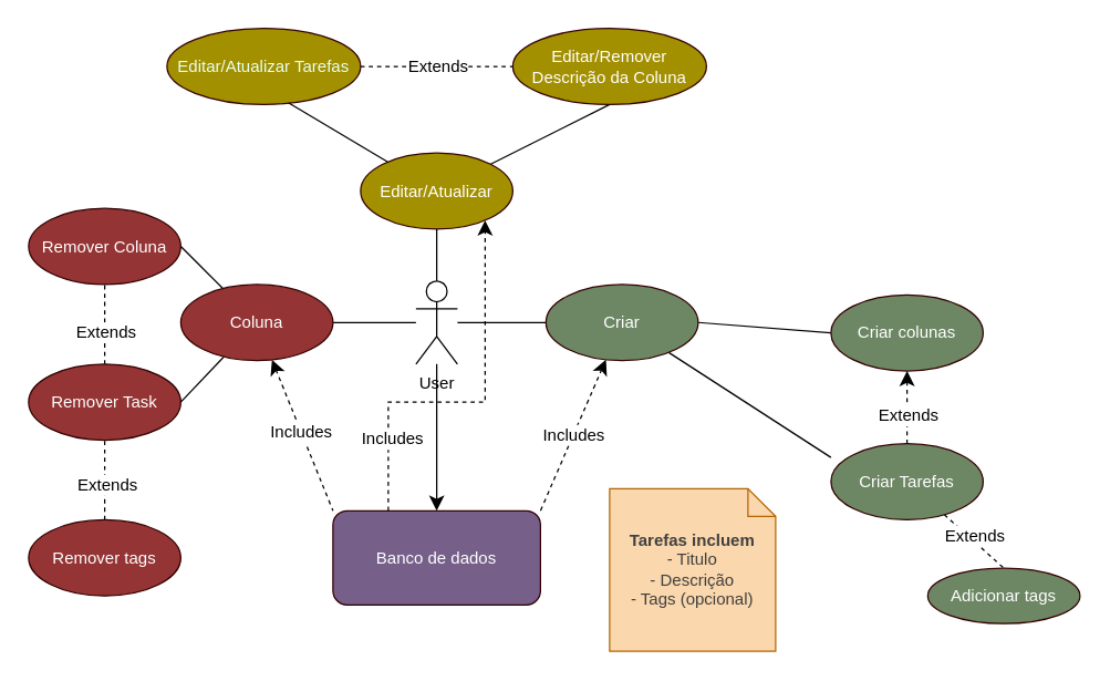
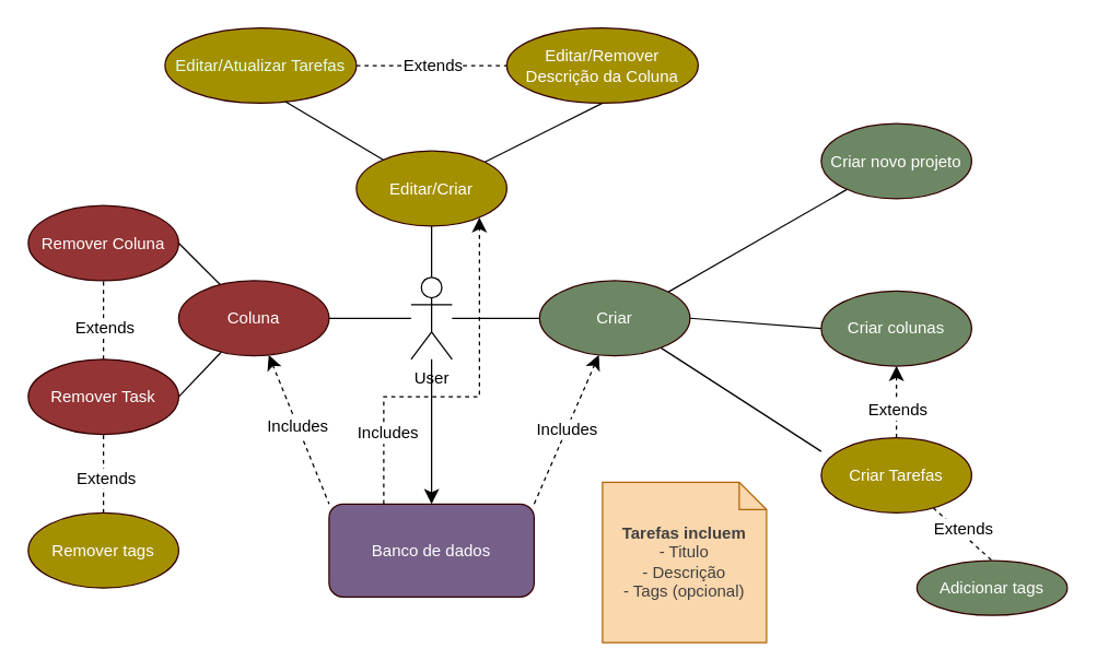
+ <mxCell id="7" value="Criar novo projeto" style="ellipse;whiteSpace=wrap;html=1;fillColor=#6d8764;strokeColor=#330000;aspect=fixed;fontColor=#ffffff;" vertex="1" parent="1"><mxGeometry x="600" y="90" width="110" height="55" as="geometry" /></mxCell>
- <mxCell id="20" value="&lt;font color=&quot;#ffffff&quot;&gt;Editar/Atualizar&lt;/font&gt;" style="ellipse;whiteSpace=wrap;html=1;fillColor=#A39000;strokeColor=#330000;fontColor=#000000;" vertex="1" parent="1"><mxGeometry x="260" y="110" width="110" height="55" as="geometry" /></mxCell>
+ <mxCell id="20" value="&lt;font color=&quot;#ffffff&quot;&gt;Editar/Criar&lt;/font&gt;" style="ellipse;whiteSpace=wrap;html=1;fillColor=#A39000;strokeColor=#330000;fontColor=#000000;" vertex="1" parent="1"><mxGeometry x="260" y="110" width="110" height="55" as="geometry" /></mxCell>
+ <mxCell id="2" style="edgeStyle=none;curved=1;rounded=0;orthogonalLoop=1;jettySize=auto;html=1;fontSize=12;endArrow=none;endFill=0;exitX=1;exitY=0;exitDx=0;exitDy=0;" edge="1" parent="1" source="17" target="7"><mxGeometry relative="1" as="geometry"><mxPoint x="450" y="170" as="sourcePoint" /></mxGeometry></mxCell>
- <mxCell id="14" value="Criar Tarefas" style="ellipse;whiteSpace=wrap;html=1;fillColor=#6d8764;strokeColor=#330000;fontColor=#ffffff;" vertex="1" parent="1"><mxGeometry x="600" y="320" width="110" height="55" as="geometry" /></mxCell>
+ <mxCell id="14" value="Criar Tarefas" style="ellipse;whiteSpace=wrap;html=1;fillColor=#a39000;strokeColor=#330000;fontColor=#ffffff;" vertex="1" parent="1"><mxGeometry x="600" y="320" width="110" height="55" as="geometry" /></mxCell>
- <mxCell id="42" value="Remover tags" style="ellipse;whiteSpace=wrap;html=1;fillColor=#943434;strokeColor=#330000;fontColor=#ffffff;" vertex="1" parent="1"><mxGeometry x="20" y="375" width="110" height="55" as="geometry" /></mxCell>
+ <mxCell id="42" value="Remover tags" style="ellipse;whiteSpace=wrap;html=1;fillColor=#a39000;strokeColor=#330000;fontColor=#ffffff;" vertex="1" parent="1"><mxGeometry x="20" y="375" width="110" height="55" as="geometry" /></mxCell>
